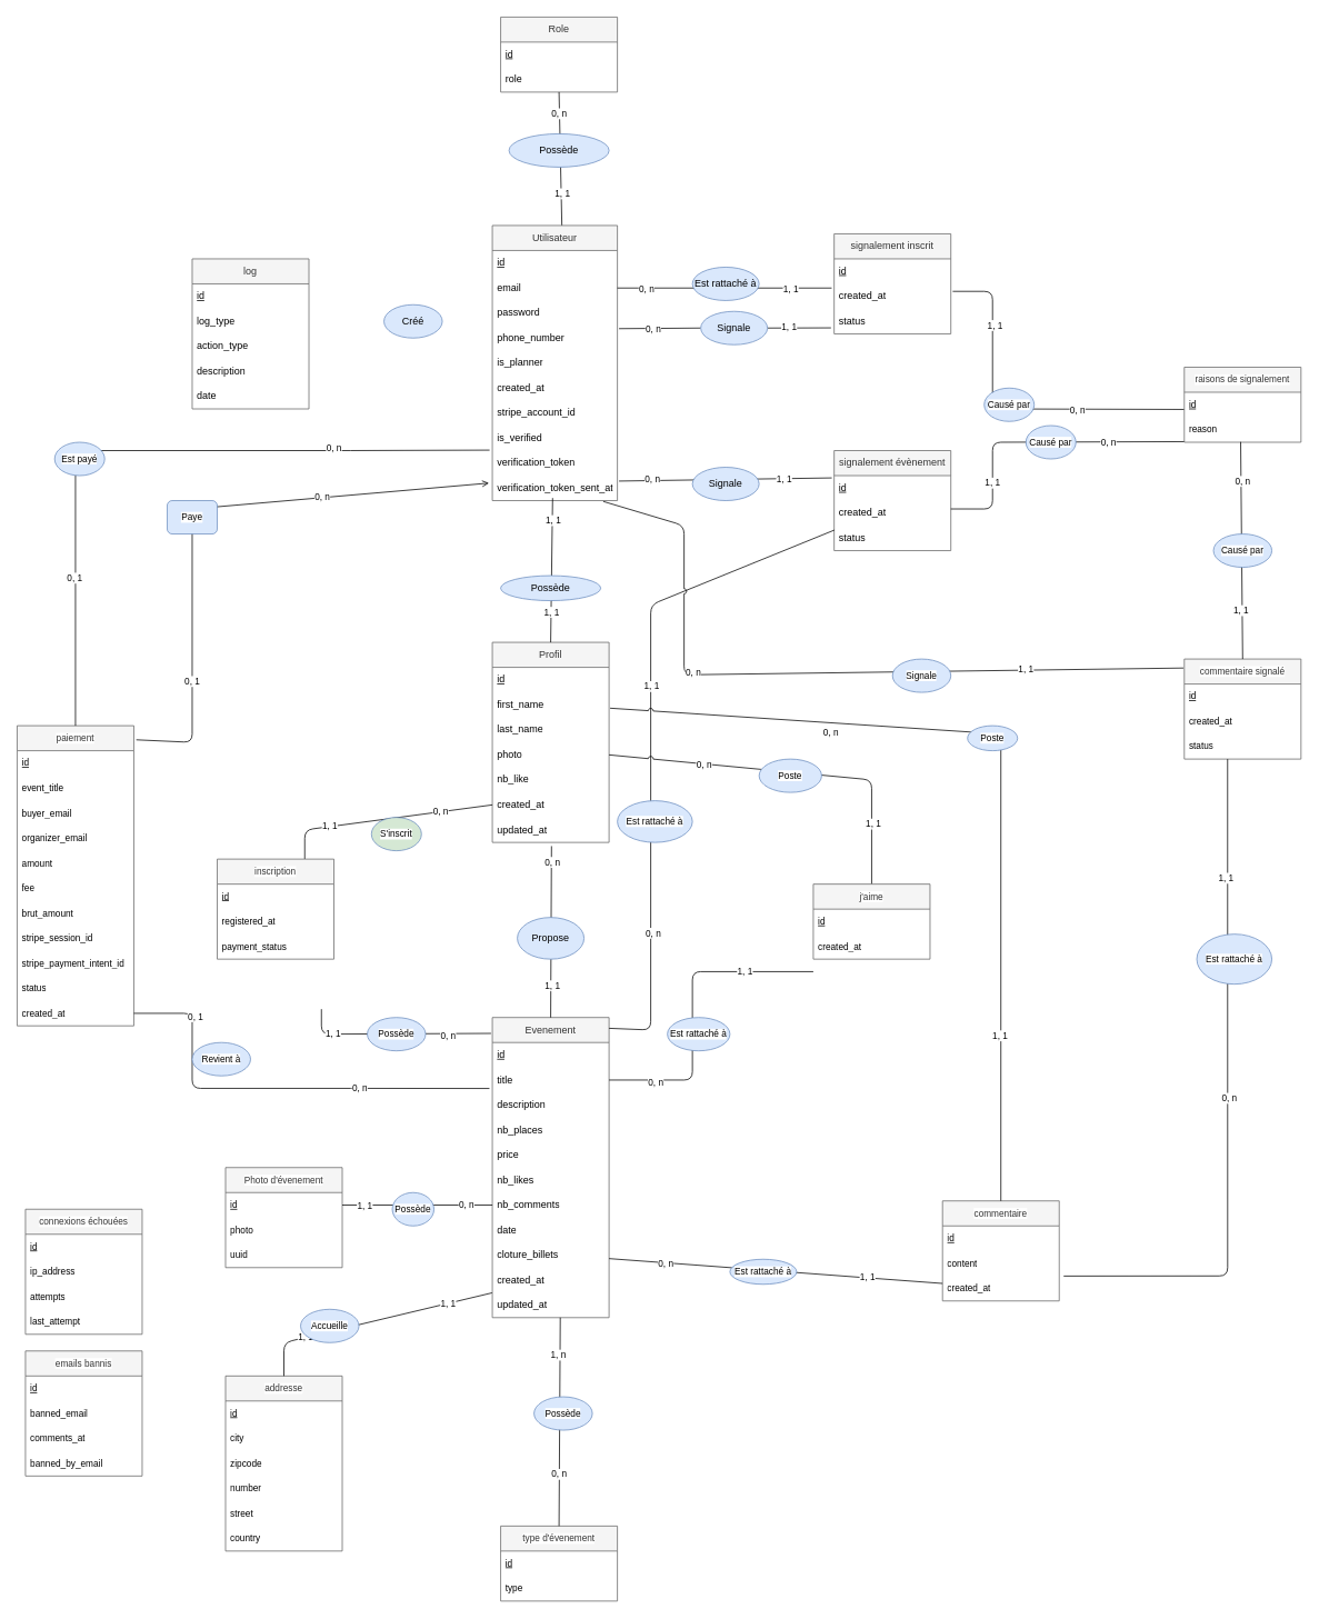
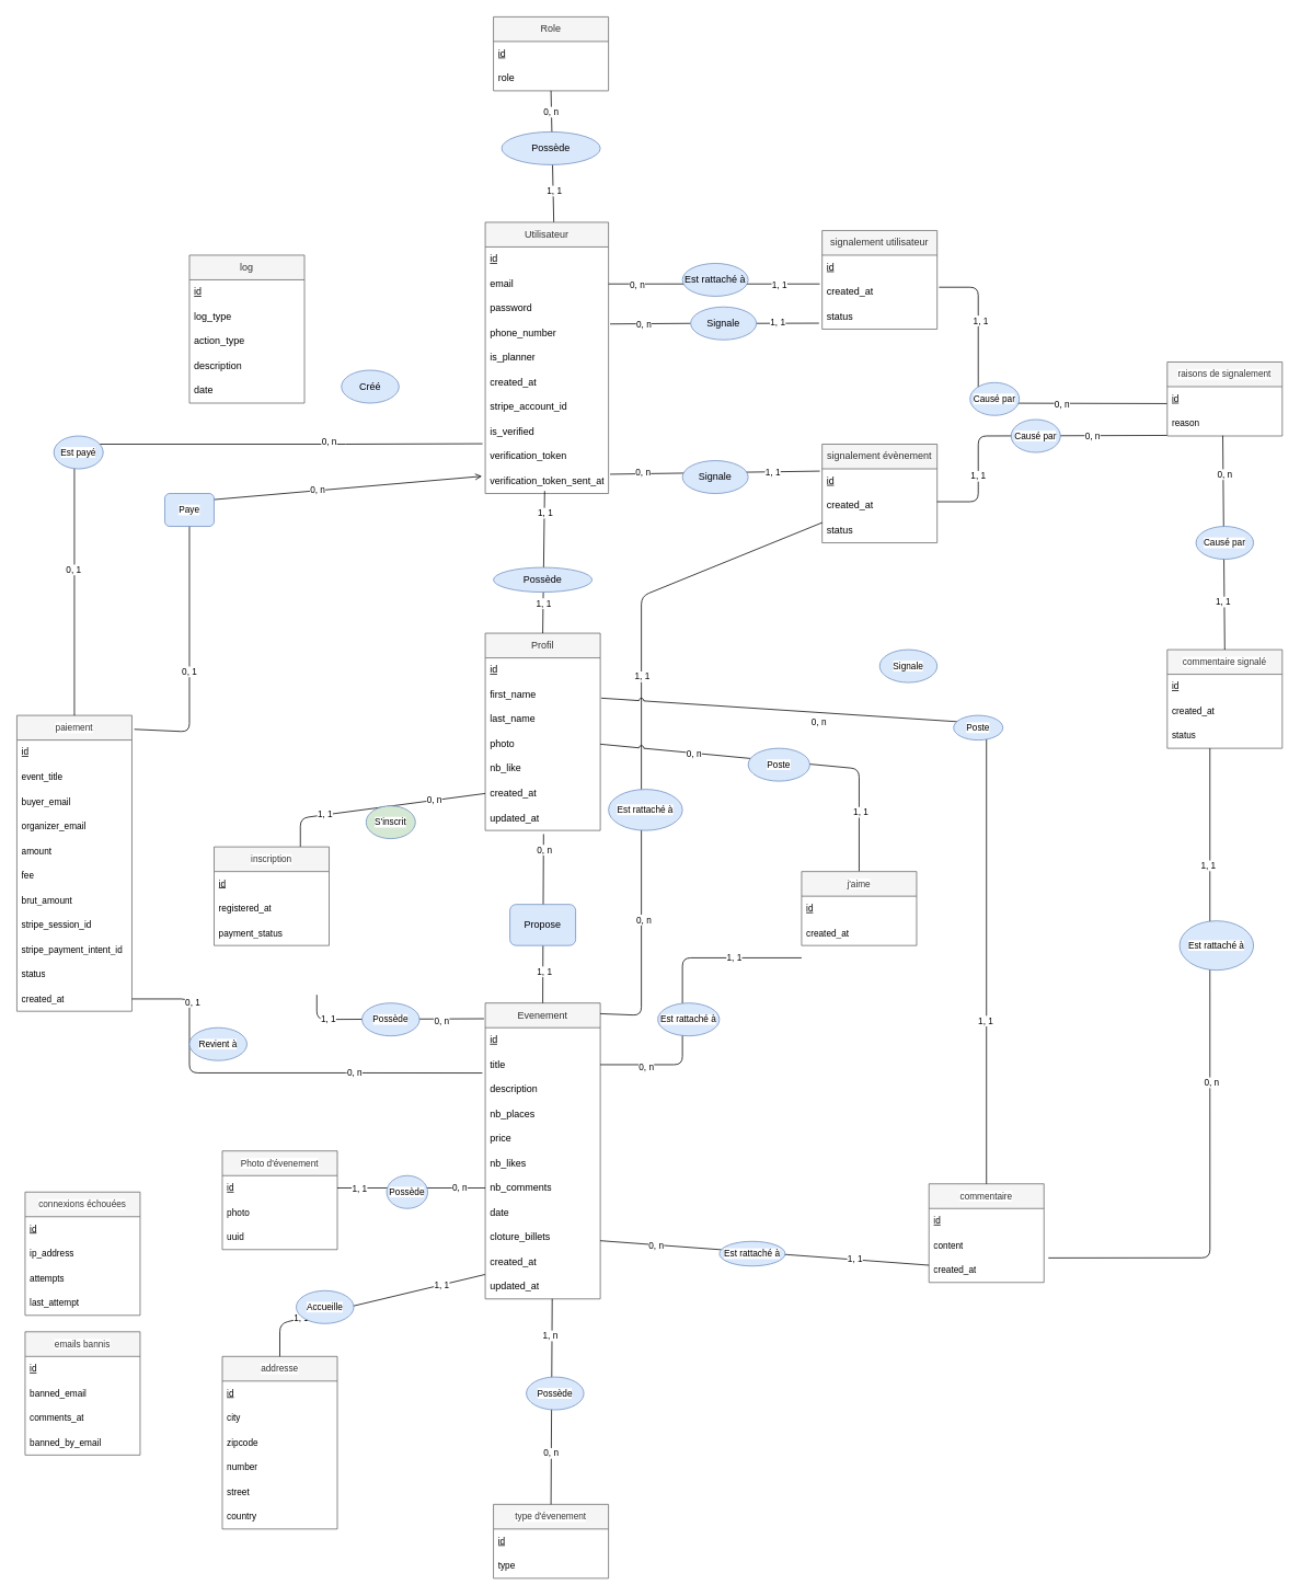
- <mxCell id="39" value="signalement inscrit" style="swimlane;fontStyle=0;childLayout=stackLayout;horizontal=1;startSize=30;horizontalStack=0;resizeParent=1;resizeParentMax=0;resizeLast=0;collapsible=1;marginBottom=0;whiteSpace=wrap;html=1;fillColor=#f5f5f5;fontColor=#333333;strokeColor=#666666;" parent="1" vertex="1"><mxGeometry x="1000" y="280" width="140" height="120" as="geometry" /></mxCell>
+ <mxCell id="39" value="signalement utilisateur" style="swimlane;fontStyle=0;childLayout=stackLayout;horizontal=1;startSize=30;horizontalStack=0;resizeParent=1;resizeParentMax=0;resizeLast=0;collapsible=1;marginBottom=0;whiteSpace=wrap;html=1;fillColor=#f5f5f5;fontColor=#333333;strokeColor=#666666;" parent="1" vertex="1"><mxGeometry x="1000" y="280" width="140" height="120" as="geometry" /></mxCell>
- <mxCell id="38" value="Créé" style="ellipse;whiteSpace=wrap;html=1;fillColor=#dae8fc;strokeColor=#6c8ebf;" parent="1" vertex="1"><mxGeometry x="460" y="365" width="70" height="40" as="geometry" /></mxCell>
+ <mxCell id="38" value="Créé" style="ellipse;whiteSpace=wrap;html=1;fillColor=#dae8fc;strokeColor=#6c8ebf;" parent="1" vertex="1"><mxGeometry x="415" y="450" width="70" height="40" as="geometry" /></mxCell>
- <mxCell id="168" value="" style="endArrow=none;html=1;rounded=1;strokeColor=default;align=center;verticalAlign=middle;fontFamily=Helvetica;fontSize=11;fontColor=default;labelBackgroundColor=default;edgeStyle=none;exitX=0.887;exitY=1.033;exitDx=0;exitDy=0;entryX=-0.007;entryY=0.09;entryDx=0;entryDy=0;entryPerimeter=0;exitPerimeter=0;jumpStyle=arc;" parent="1" source="15" target="164" edge="1"><mxGeometry width="50" height="50" relative="1" as="geometry"><mxPoint x="980" y="860" as="sourcePoint" /><mxPoint x="1410" y="815" as="targetPoint" /><Array as="points"><mxPoint x="820" y="630" /><mxPoint x="820" y="809" /></Array></mxGeometry></mxCell>
- <mxCell id="169" value="0, n" style="edgeLabel;html=1;align=center;verticalAlign=middle;resizable=0;points=[];fontFamily=Helvetica;fontSize=11;fontColor=default;labelBackgroundColor=default;" parent="168" vertex="1" connectable="0"><mxGeometry x="-0.553" y="2" relative="1" as="geometry"><mxPoint x="8" y="81" as="offset" /></mxGeometry></mxCell>
- <mxCell id="170" value="1, 1" style="edgeLabel;html=1;align=center;verticalAlign=middle;resizable=0;points=[];fontFamily=Helvetica;fontSize=11;fontColor=default;labelBackgroundColor=default;" parent="168" vertex="1" connectable="0"><mxGeometry x="0.569" y="1" relative="1" as="geometry"><mxPoint as="offset" /></mxGeometry></mxCell>
- <mxCell id="67" value="Propose" style="ellipse;whiteSpace=wrap;html=1;fillColor=#dae8fc;strokeColor=#6c8ebf;" parent="1" vertex="1"><mxGeometry x="620" y="1100" width="80" height="50" as="geometry" /></mxCell>
+ <mxCell id="67" value="Propose" style="whiteSpace=wrap;html=1;fillColor=#dae8fc;strokeColor=#6c8ebf;rounded=1;" parent="1" vertex="1"><mxGeometry x="620" y="1100" width="80" height="50" as="geometry" /></mxCell>
